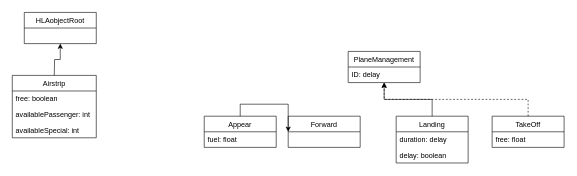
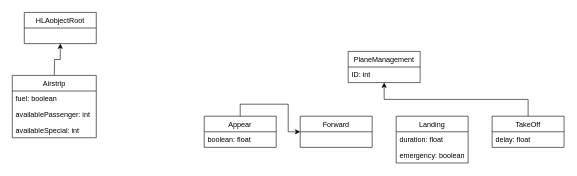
- <mxCell id="5" value="ID: delay" style="text;strokeColor=none;fillColor=none;align=left;verticalAlign=top;spacingLeft=4;spacingRight=4;overflow=hidden;rotatable=0;points=[[0,0.5],[1,0.5]];portConstraint=eastwest;" vertex="1" parent="4"><mxGeometry y="26" width="120" height="26" as="geometry" /></mxCell>
+ <mxCell id="5" value="ID: int" style="text;strokeColor=none;fillColor=none;align=left;verticalAlign=top;spacingLeft=4;spacingRight=4;overflow=hidden;rotatable=0;points=[[0,0.5],[1,0.5]];portConstraint=eastwest;" vertex="1" parent="4"><mxGeometry y="26" width="120" height="26" as="geometry" /></mxCell>
- <mxCell id="18" value="free: boolean" style="text;strokeColor=none;fillColor=none;align=left;verticalAlign=top;spacingLeft=4;spacingRight=4;overflow=hidden;rotatable=0;points=[[0,0.5],[1,0.5]];portConstraint=eastwest;" vertex="1" parent="17"><mxGeometry y="26" width="140" height="26" as="geometry" /></mxCell>
+ <mxCell id="18" value="fuel: boolean" style="text;strokeColor=none;fillColor=none;align=left;verticalAlign=top;spacingLeft=4;spacingRight=4;overflow=hidden;rotatable=0;points=[[0,0.5],[1,0.5]];portConstraint=eastwest;" vertex="1" parent="17"><mxGeometry y="26" width="140" height="26" as="geometry" /></mxCell>
- <mxCell id="14" style="edgeStyle=orthogonalEdgeStyle;rounded=0;orthogonalLoop=1;jettySize=auto;html=1;exitX=0.5;exitY=0;exitDx=0;exitDy=0;dashed=1;" edge="1" parent="1" source="15" target="4"><mxGeometry relative="1" as="geometry" /></mxCell>
+ <mxCell id="14" style="edgeStyle=orthogonalEdgeStyle;rounded=0;orthogonalLoop=1;jettySize=auto;html=1;exitX=0.5;exitY=0;exitDx=0;exitDy=0;" edge="1" parent="1" source="15" target="4"><mxGeometry relative="1" as="geometry" /></mxCell>
- <mxCell id="10" style="edgeStyle=orthogonalEdgeStyle;rounded=0;orthogonalLoop=1;jettySize=auto;html=1;exitX=0.5;exitY=0;exitDx=0;exitDy=0;" edge="1" parent="1" source="11" target="4"><mxGeometry relative="1" as="geometry" /></mxCell>
- <mxCell id="9" value="Forward" style="swimlane;fontStyle=0;childLayout=stackLayout;horizontal=1;startSize=26;fillColor=none;horizontalStack=0;resizeParent=1;resizeParentMax=0;resizeLast=0;collapsible=1;marginBottom=0;" vertex="1" parent="1"><mxGeometry x="480" y="193" width="120" height="52" as="geometry" /></mxCell>
+ <mxCell id="9" value="Forward" style="swimlane;fontStyle=0;childLayout=stackLayout;horizontal=1;startSize=26;fillColor=none;horizontalStack=0;resizeParent=1;resizeParentMax=0;resizeLast=0;collapsible=1;marginBottom=0;" vertex="1" parent="1"><mxGeometry x="500" y="193" width="120" height="52" as="geometry" /></mxCell>
- <mxCell id="8" value="fuel: float" style="text;strokeColor=none;fillColor=none;align=left;verticalAlign=top;spacingLeft=4;spacingRight=4;overflow=hidden;rotatable=0;points=[[0,0.5],[1,0.5]];portConstraint=eastwest;" vertex="1" parent="7"><mxGeometry y="26" width="120" height="26" as="geometry" /></mxCell>
+ <mxCell id="8" value="boolean: float" style="text;strokeColor=none;fillColor=none;align=left;verticalAlign=top;spacingLeft=4;spacingRight=4;overflow=hidden;rotatable=0;points=[[0,0.5],[1,0.5]];portConstraint=eastwest;" vertex="1" parent="7"><mxGeometry y="26" width="120" height="26" as="geometry" /></mxCell>
- <mxCell id="12" value="duration: delay" style="text;strokeColor=none;fillColor=none;align=left;verticalAlign=top;spacingLeft=4;spacingRight=4;overflow=hidden;rotatable=0;points=[[0,0.5],[1,0.5]];portConstraint=eastwest;" vertex="1" parent="11"><mxGeometry y="26" width="120" height="26" as="geometry" /></mxCell>
+ <mxCell id="12" value="duration: float" style="text;strokeColor=none;fillColor=none;align=left;verticalAlign=top;spacingLeft=4;spacingRight=4;overflow=hidden;rotatable=0;points=[[0,0.5],[1,0.5]];portConstraint=eastwest;" vertex="1" parent="11"><mxGeometry y="26" width="120" height="26" as="geometry" /></mxCell>
- <mxCell id="16" value="free: float" style="text;strokeColor=none;fillColor=none;align=left;verticalAlign=top;spacingLeft=4;spacingRight=4;overflow=hidden;rotatable=0;points=[[0,0.5],[1,0.5]];portConstraint=eastwest;" vertex="1" parent="15"><mxGeometry y="26" width="120" height="26" as="geometry" /></mxCell>
+ <mxCell id="16" value="delay: float" style="text;strokeColor=none;fillColor=none;align=left;verticalAlign=top;spacingLeft=4;spacingRight=4;overflow=hidden;rotatable=0;points=[[0,0.5],[1,0.5]];portConstraint=eastwest;" vertex="1" parent="15"><mxGeometry y="26" width="120" height="26" as="geometry" /></mxCell>
- <mxCell id="13" value="delay: boolean" style="text;strokeColor=none;fillColor=none;align=left;verticalAlign=top;spacingLeft=4;spacingRight=4;overflow=hidden;rotatable=0;points=[[0,0.5],[1,0.5]];portConstraint=eastwest;" vertex="1" parent="11"><mxGeometry y="52" width="120" height="26" as="geometry" /></mxCell>
+ <mxCell id="13" value="emergency: boolean" style="text;strokeColor=none;fillColor=none;align=left;verticalAlign=top;spacingLeft=4;spacingRight=4;overflow=hidden;rotatable=0;points=[[0,0.5],[1,0.5]];portConstraint=eastwest;" vertex="1" parent="11"><mxGeometry y="52" width="120" height="26" as="geometry" /></mxCell>
